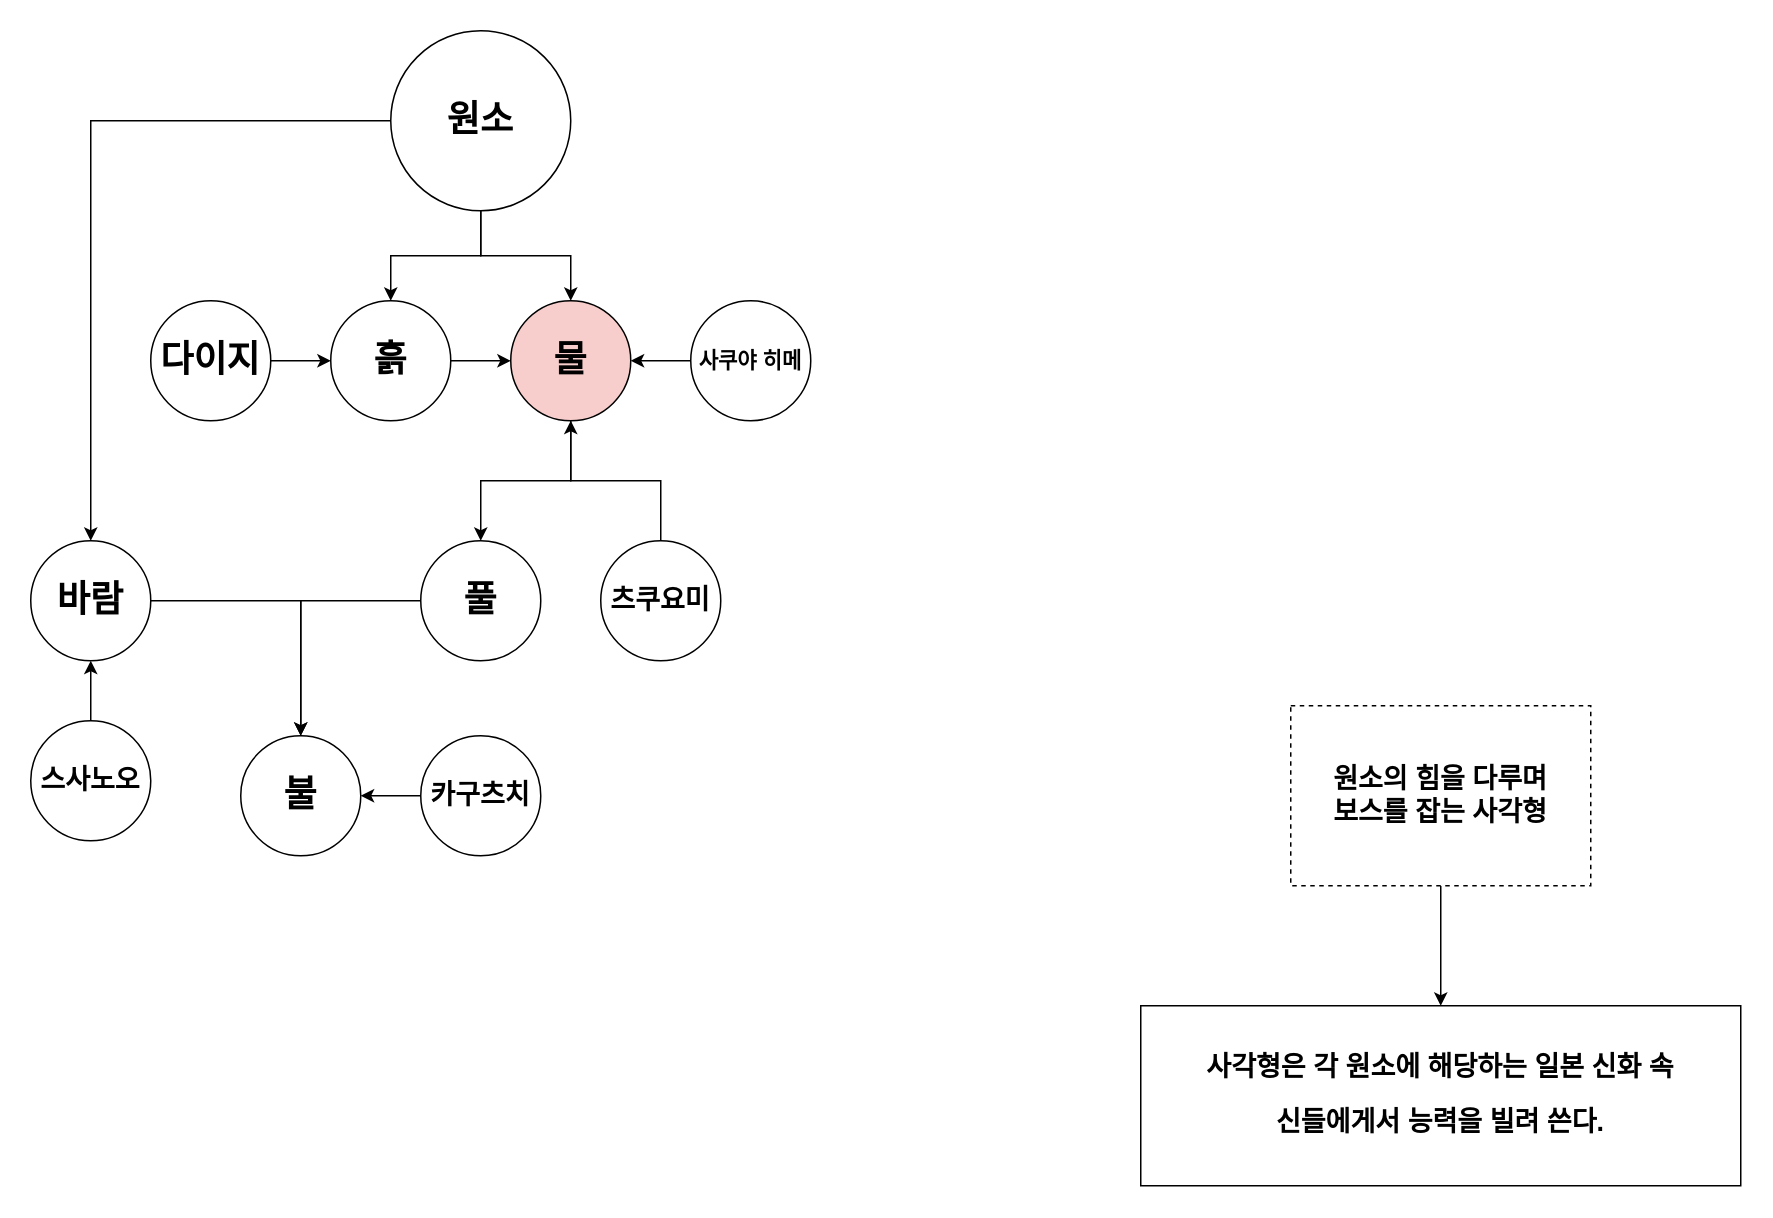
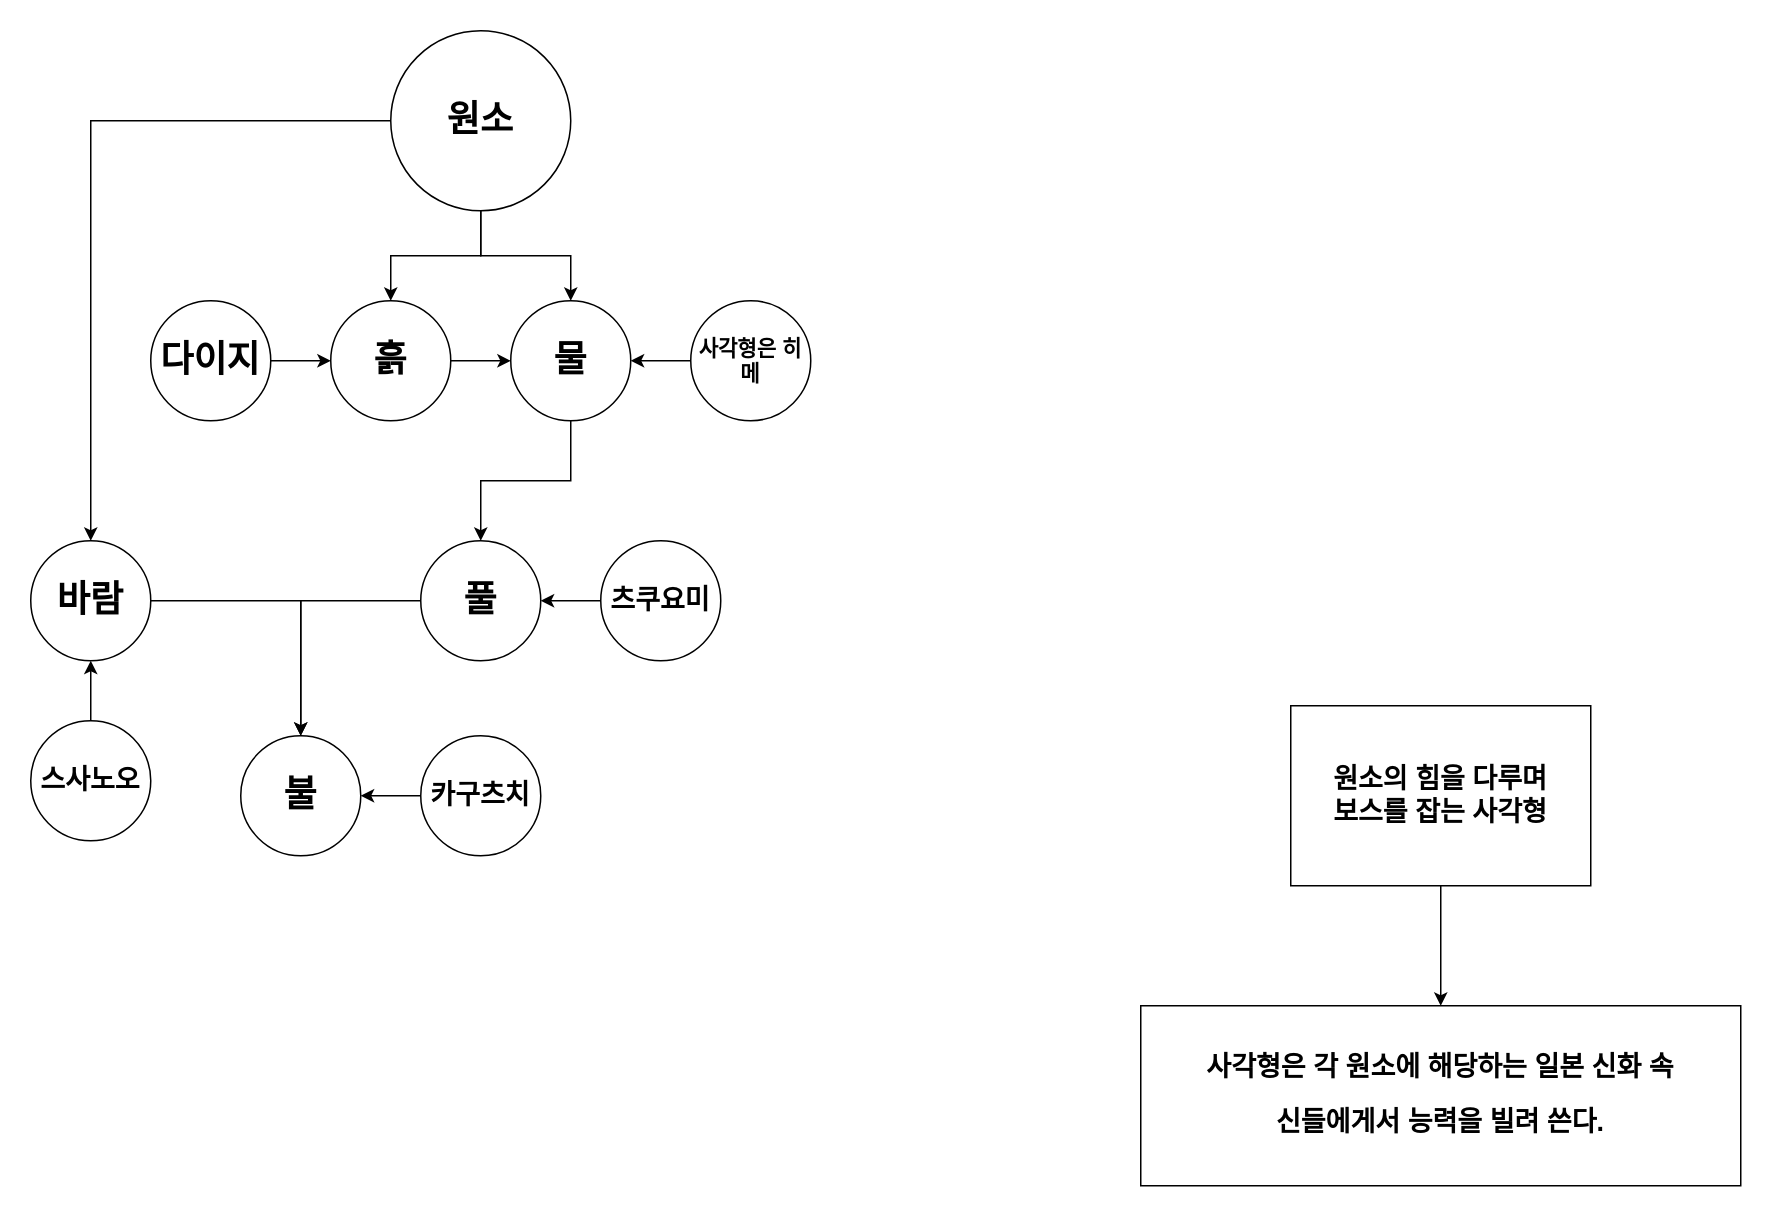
- <mxCell id="8" value="&lt;h1&gt;물&lt;/h1&gt;" style="ellipse;whiteSpace=wrap;html=1;fillColor=#f8cecc;" vertex="1" parent="1"><mxGeometry x="340" y="200" width="80" height="80" as="geometry" /></mxCell>
+ <mxCell id="8" value="&lt;h1&gt;물&lt;/h1&gt;" style="ellipse;whiteSpace=wrap;html=1;" vertex="1" parent="1"><mxGeometry x="340" y="200" width="80" height="80" as="geometry" /></mxCell>
- <mxCell id="20" value="&lt;h3&gt;사쿠야 히메&lt;/h3&gt;" style="ellipse;whiteSpace=wrap;html=1;aspect=fixed;" vertex="1" parent="1"><mxGeometry x="460" y="200" width="80" height="80" as="geometry" /></mxCell>
+ <mxCell id="20" value="&lt;h3&gt;사각형은 히메&lt;/h3&gt;" style="ellipse;whiteSpace=wrap;html=1;aspect=fixed;" vertex="1" parent="1"><mxGeometry x="460" y="200" width="80" height="80" as="geometry" /></mxCell>
- <mxCell id="21" value="" style="edgeStyle=orthogonalEdgeStyle;rounded=0;orthogonalLoop=1;jettySize=auto;html=1;" edge="1" parent="1" source="22" target="8"><mxGeometry relative="1" as="geometry" /></mxCell>
+ <mxCell id="21" value="" style="edgeStyle=orthogonalEdgeStyle;rounded=0;orthogonalLoop=1;jettySize=auto;html=1;" edge="1" parent="1" source="22" target="14"><mxGeometry relative="1" as="geometry" /></mxCell>
- <mxCell id="16" value="&lt;h2&gt;원소의 힘을 다루며&lt;br&gt;보스를 잡는 사각형&lt;/h2&gt;" style="rounded=0;whiteSpace=wrap;html=1;dashed=1;" vertex="1" parent="1"><mxGeometry x="860" y="470" width="200" height="120" as="geometry" /></mxCell>
+ <mxCell id="16" value="&lt;h2&gt;원소의 힘을 다루며&lt;br&gt;보스를 잡는 사각형&lt;/h2&gt;" style="rounded=0;whiteSpace=wrap;html=1;" vertex="1" parent="1"><mxGeometry x="860" y="470" width="200" height="120" as="geometry" /></mxCell>
